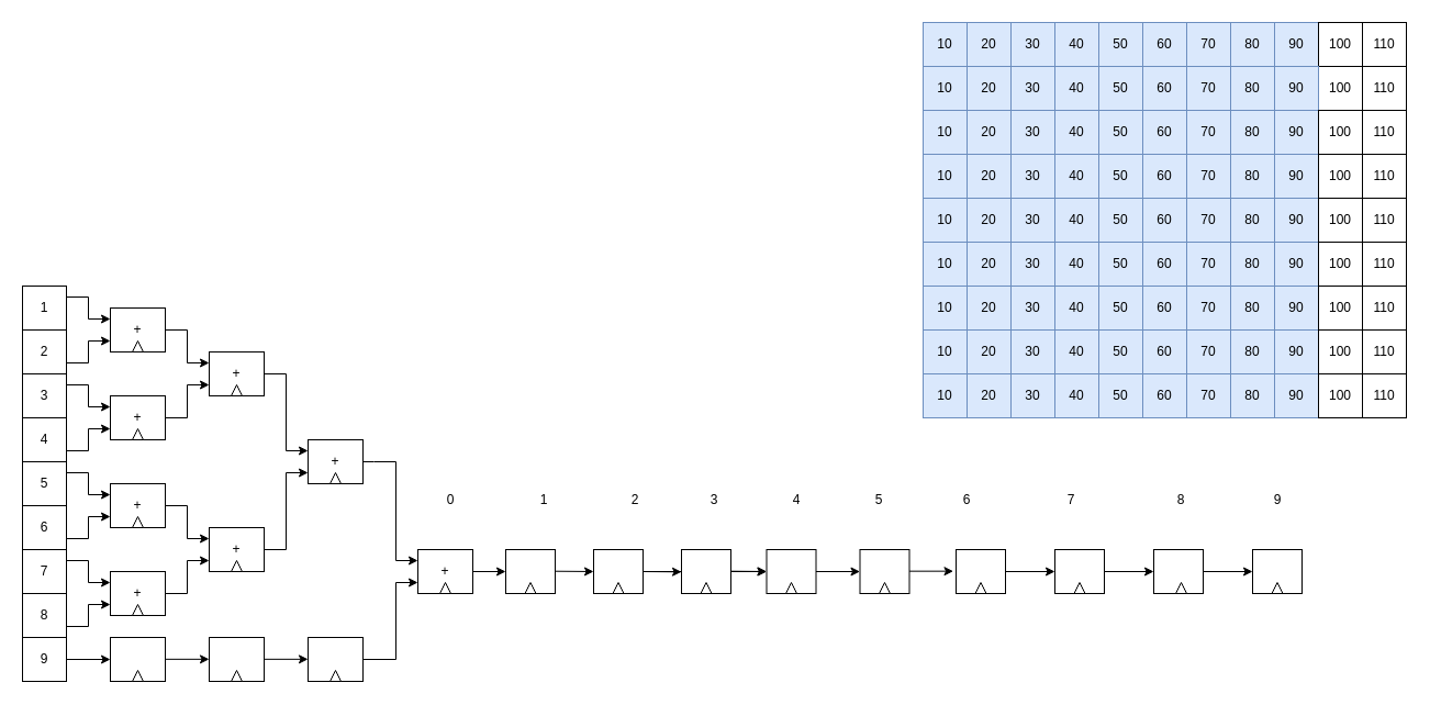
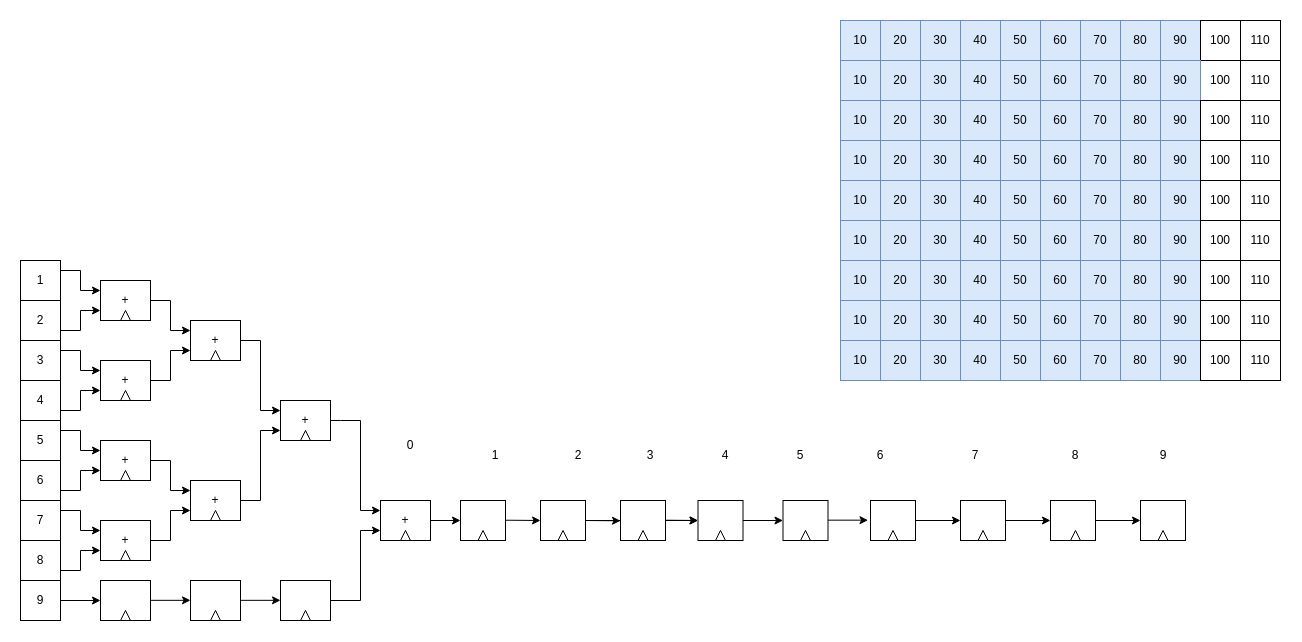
- <mxCell id="83" value="0" style="text;html=1;align=center;verticalAlign=middle;whiteSpace=wrap;rounded=0;" vertex="1" parent="1"><mxGeometry x="380" y="440" width="60" height="30" as="geometry" /></mxCell>
+ <mxCell id="83" value="0" style="text;html=1;align=center;verticalAlign=middle;whiteSpace=wrap;rounded=0;" vertex="1" parent="1"><mxGeometry x="380" y="430" width="60" height="30" as="geometry" /></mxCell>
